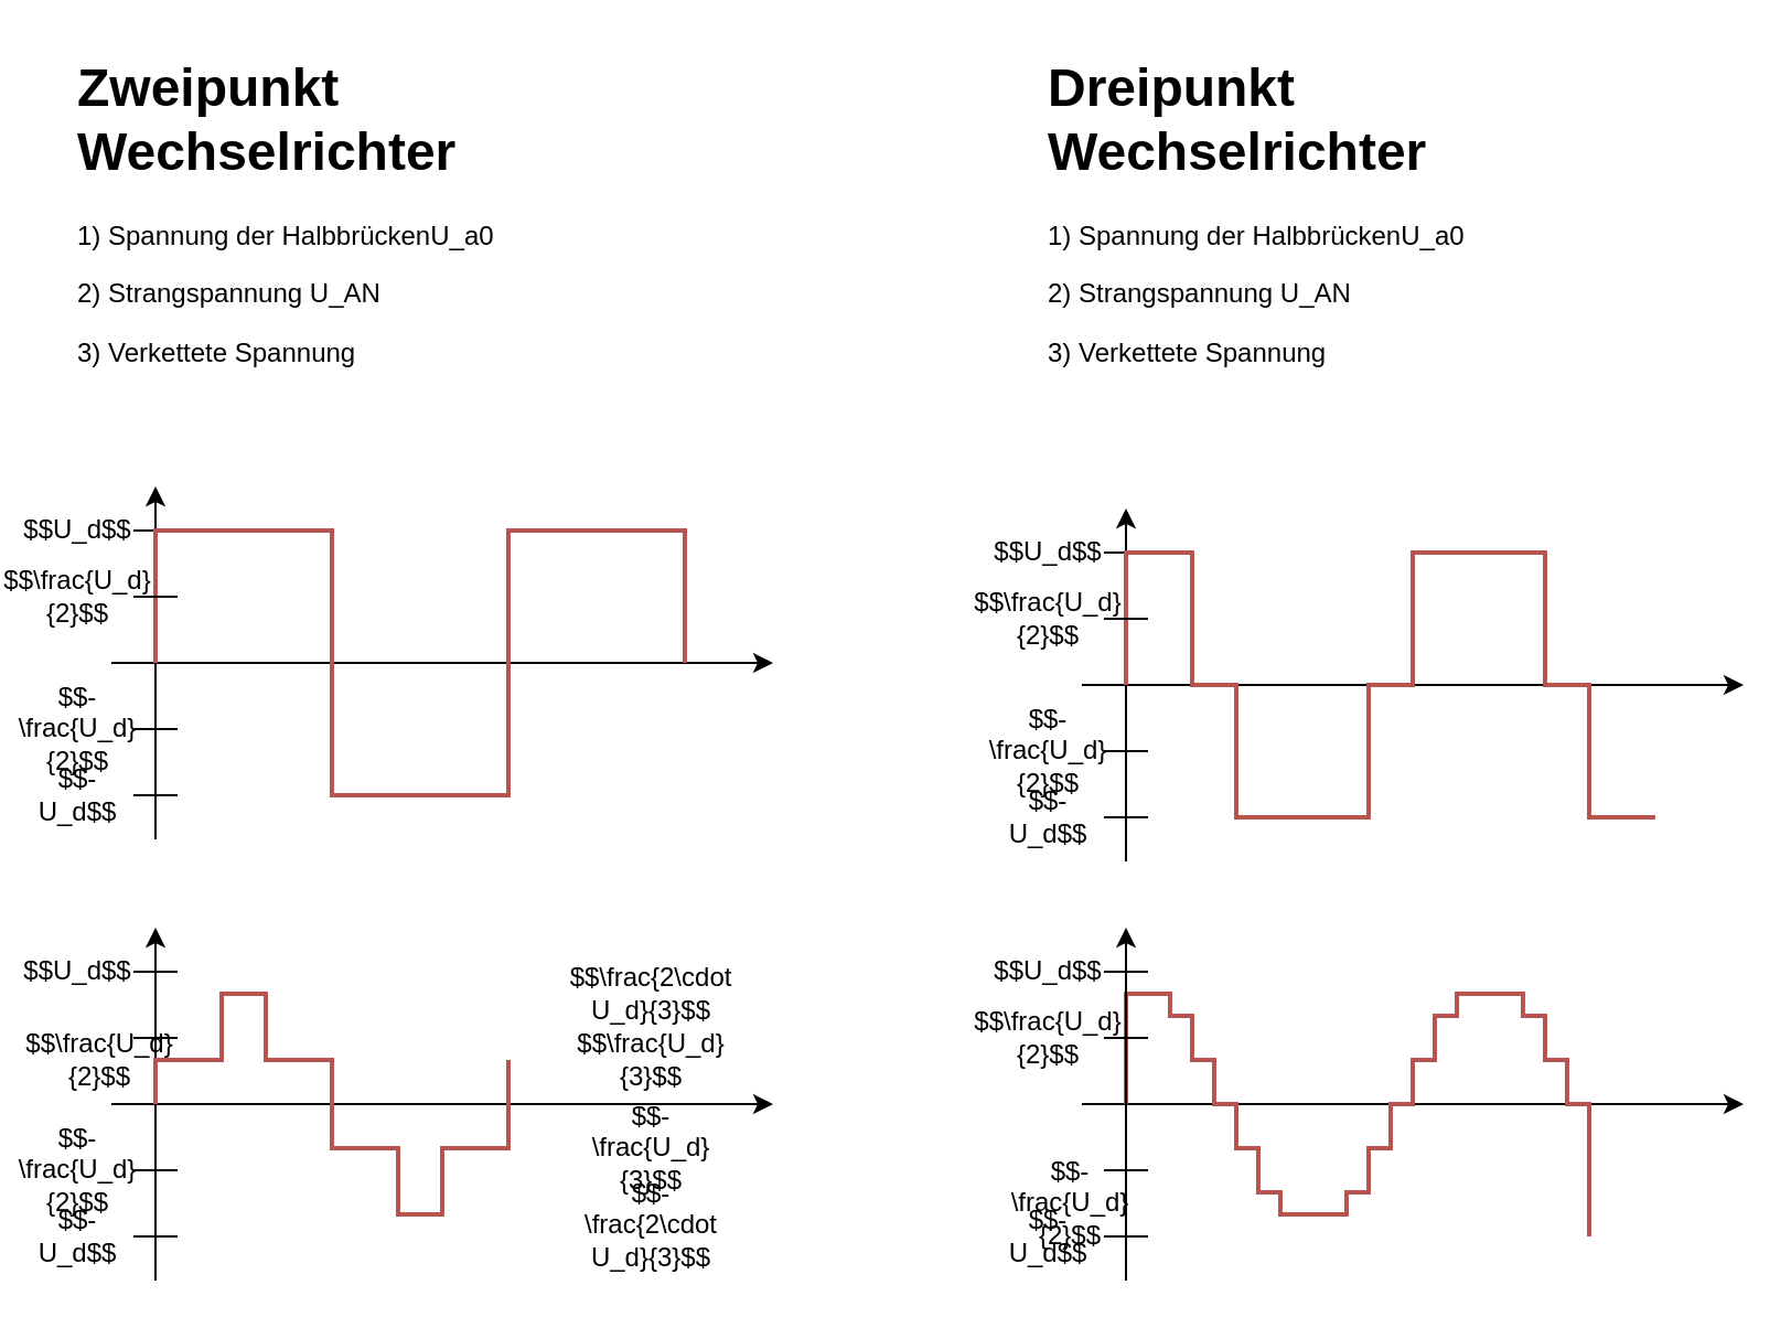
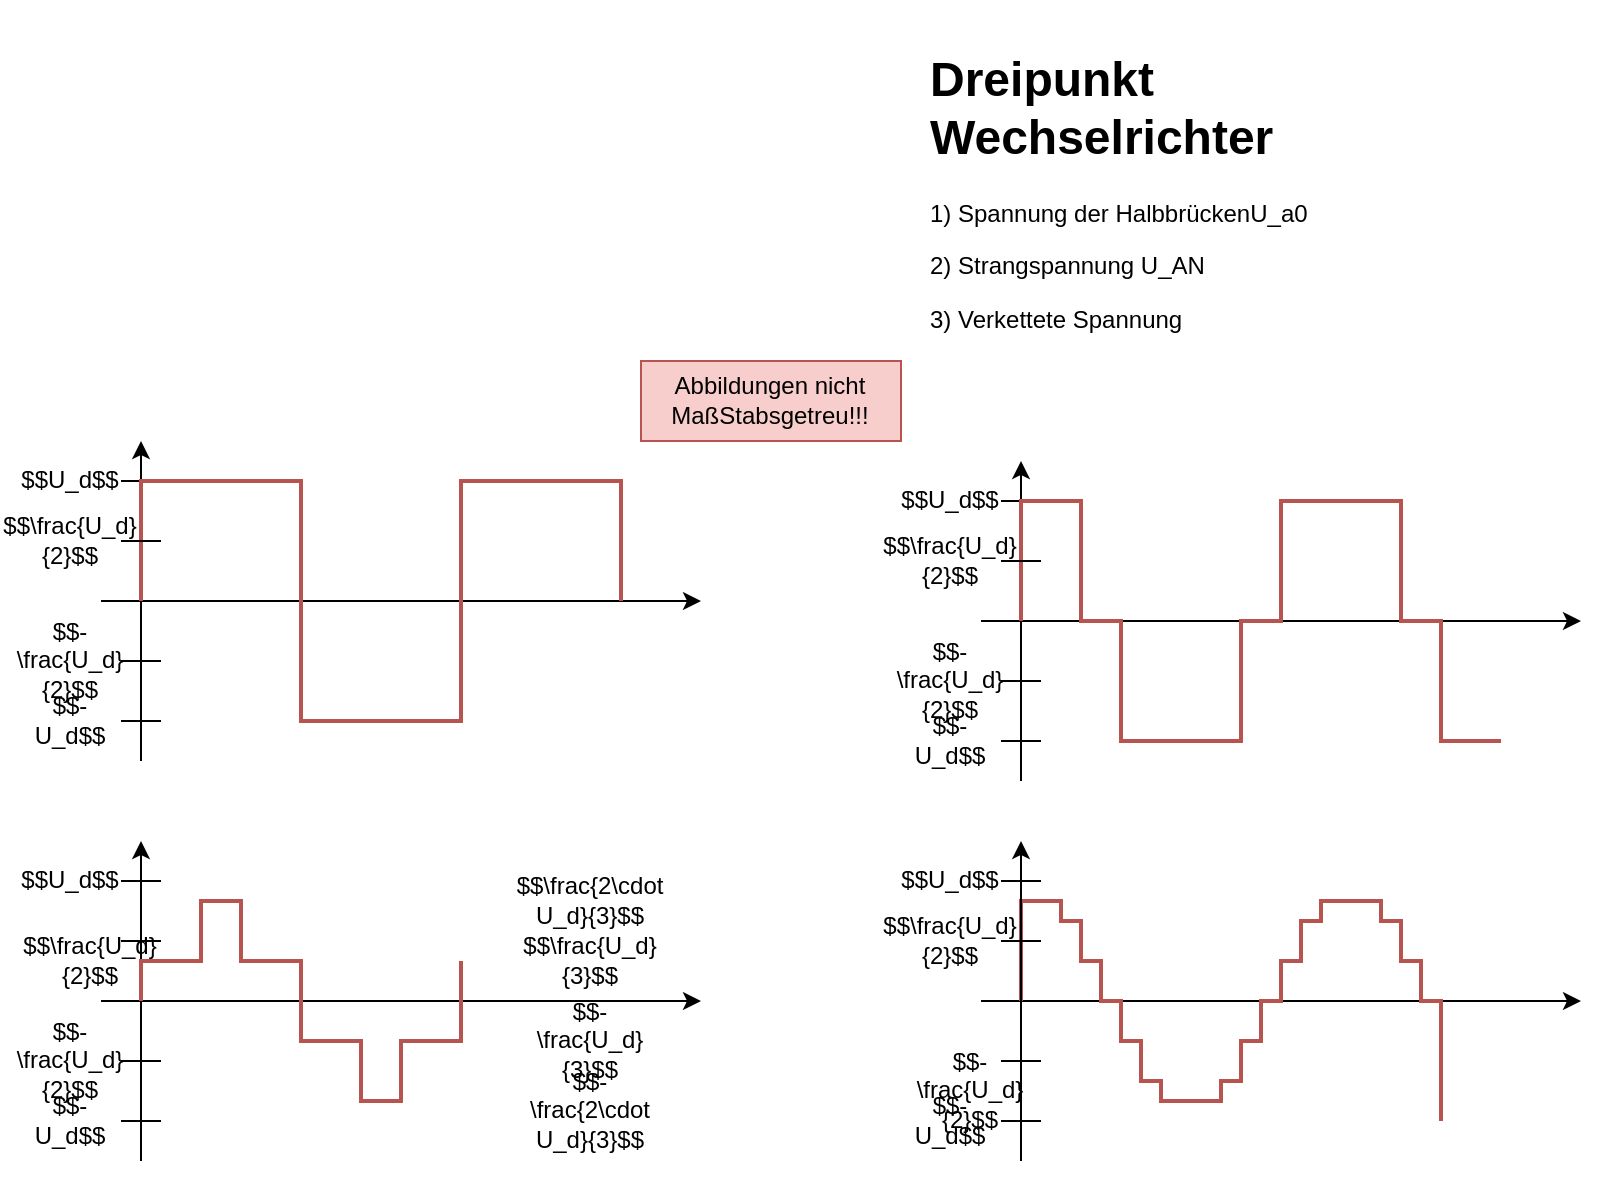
- <mxCell id="2" value="&lt;h1&gt;Zweipunkt Wechselrichter&lt;/h1&gt;&lt;p&gt;1) Spannung der HalbbrückenU_a0&lt;/p&gt;&lt;p&gt;2) Strangspannung U_AN&lt;/p&gt;&lt;p&gt;3) Verkettete Spannung&lt;/p&gt;&lt;p&gt;&lt;br&gt;&lt;/p&gt;" style="text;html=1;strokeColor=none;fillColor=none;spacing=5;spacingTop=-20;whiteSpace=wrap;overflow=hidden;rounded=0;" vertex="1" parent="1"><mxGeometry x="30" y="20" width="240" height="160" as="geometry" /></mxCell>
- <mxCell id="3" value="&lt;h1&gt;Dreipunkt Wechselrichter&lt;/h1&gt;&lt;p style=&quot;border-color: var(--border-color);&quot;&gt;1) Spannung der HalbbrückenU_a0&lt;/p&gt;&lt;p style=&quot;border-color: var(--border-color);&quot;&gt;2) Strangspannung U_AN&lt;/p&gt;&lt;p style=&quot;border-color: var(--border-color);&quot;&gt;3) Verkettete Spannung&lt;/p&gt;&lt;p style=&quot;border-color: var(--border-color);&quot;&gt;&lt;br style=&quot;border-color: var(--border-color);&quot;&gt;&lt;/p&gt;" style="text;html=1;strokeColor=none;fillColor=none;spacing=5;spacingTop=-20;whiteSpace=wrap;overflow=hidden;rounded=0;" vertex="1" parent="1"><mxGeometry x="470" y="20" width="240" height="160" as="geometry" /></mxCell>
+ <mxCell id="3" value="&lt;h1&gt;Dreipunkt Wechselrichter&lt;/h1&gt;&lt;p style=&quot;border-color: var(--border-color);&quot;&gt;1) Spannung der HalbbrückenU_a0&lt;/p&gt;&lt;p style=&quot;border-color: var(--border-color);&quot;&gt;2) Strangspannung U_AN&lt;/p&gt;&lt;p style=&quot;border-color: var(--border-color);&quot;&gt;3) Verkettete Spannung&lt;/p&gt;&lt;p style=&quot;border-color: var(--border-color);&quot;&gt;&lt;br style=&quot;border-color: var(--border-color);&quot;&gt;&lt;/p&gt;" style="text;html=1;strokeColor=none;fillColor=none;spacing=5;spacingTop=-20;whiteSpace=wrap;overflow=hidden;rounded=0;" vertex="1" parent="1"><mxGeometry x="460" y="20" width="240" height="160" as="geometry" /></mxCell>
+ <mxCell id="50" value="Abbildungen nicht MaßStabsgetreu!!!" style="rounded=0;whiteSpace=wrap;html=1;fillColor=#f8cecc;strokeColor=#b85450;" vertex="1" parent="1"><mxGeometry x="320" y="180" width="130" height="40" as="geometry" /></mxCell>
